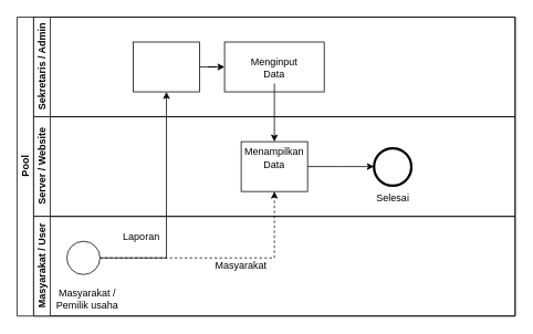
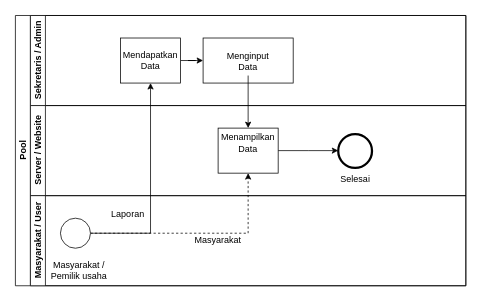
+ <mxCell id="6" value="Mendapatkan Data" style="text;html=1;strokeColor=none;fillColor=none;align=center;verticalAlign=middle;whiteSpace=wrap;rounded=0;" vertex="1" parent="3"><mxGeometry x="130" y="45" width="60" height="30" as="geometry" /></mxCell>
